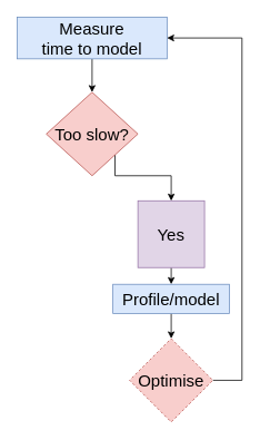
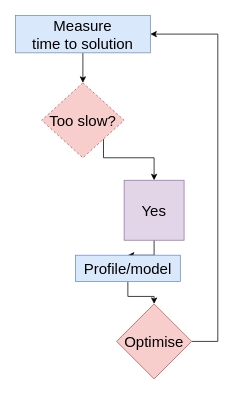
- <mxCell id="3" value="&lt;font style=&quot;font-size: 20px&quot;&gt;Measure&lt;br&gt;time to model&lt;/font&gt;" style="text;html=1;strokeColor=#6c8ebf;fillColor=#dae8fc;align=center;verticalAlign=middle;whiteSpace=wrap;rounded=0;" vertex="1" parent="1"><mxGeometry x="20" y="20" width="180" height="50" as="geometry" /></mxCell>
+ <mxCell id="3" value="&lt;font style=&quot;font-size: 20px&quot;&gt;Measure&lt;br&gt;time to solution&lt;/font&gt;" style="text;html=1;strokeColor=#6c8ebf;fillColor=#dae8fc;align=center;verticalAlign=middle;whiteSpace=wrap;rounded=0;" vertex="1" parent="1"><mxGeometry x="20" y="20" width="180" height="50" as="geometry" /></mxCell>
- <mxCell id="5" value="&lt;font style=&quot;font-size: 20px&quot;&gt;Too slow?&lt;/font&gt;" style="rhombus;whiteSpace=wrap;html=1;fillColor=#f8cecc;strokeColor=#b85450;" vertex="1" parent="1"><mxGeometry x="55" y="110" width="110" height="100" as="geometry" /></mxCell>
+ <mxCell id="5" value="&lt;font style=&quot;font-size: 20px&quot;&gt;Too slow?&lt;/font&gt;" style="rhombus;whiteSpace=wrap;html=1;fillColor=#f8cecc;strokeColor=#b85450;dashed=1;" vertex="1" parent="1"><mxGeometry x="55" y="110" width="110" height="100" as="geometry" /></mxCell>
- <mxCell id="11" value="&lt;font style=&quot;font-size: 20px&quot;&gt;Profile/model&lt;/font&gt;" style="rounded=0;whiteSpace=wrap;html=1;strokeColor=#6c8ebf;fillColor=#dae8fc;" vertex="1" parent="1"><mxGeometry x="135" y="340" width="140" height="35" as="geometry" /></mxCell>
+ <mxCell id="11" value="&lt;font style=&quot;font-size: 20px&quot;&gt;Profile/model&lt;/font&gt;" style="rounded=0;whiteSpace=wrap;html=1;strokeColor=#6c8ebf;fillColor=#dae8fc;" vertex="1" parent="1"><mxGeometry x="100" y="340" width="140" height="35" as="geometry" /></mxCell>
- <mxCell id="10" value="&lt;font style=&quot;font-size: 20px&quot;&gt;Optimise&lt;/font&gt;" style="rhombus;whiteSpace=wrap;html=1;fillColor=#f8cecc;strokeColor=#b85450;dashed=1;" vertex="1" parent="1"><mxGeometry x="155" y="405" width="100" height="100" as="geometry" /></mxCell>
+ <mxCell id="10" value="&lt;font style=&quot;font-size: 20px&quot;&gt;Optimise&lt;/font&gt;" style="rhombus;whiteSpace=wrap;html=1;fillColor=#f8cecc;strokeColor=#b85450;" vertex="1" parent="1"><mxGeometry x="155" y="405" width="100" height="100" as="geometry" /></mxCell>
